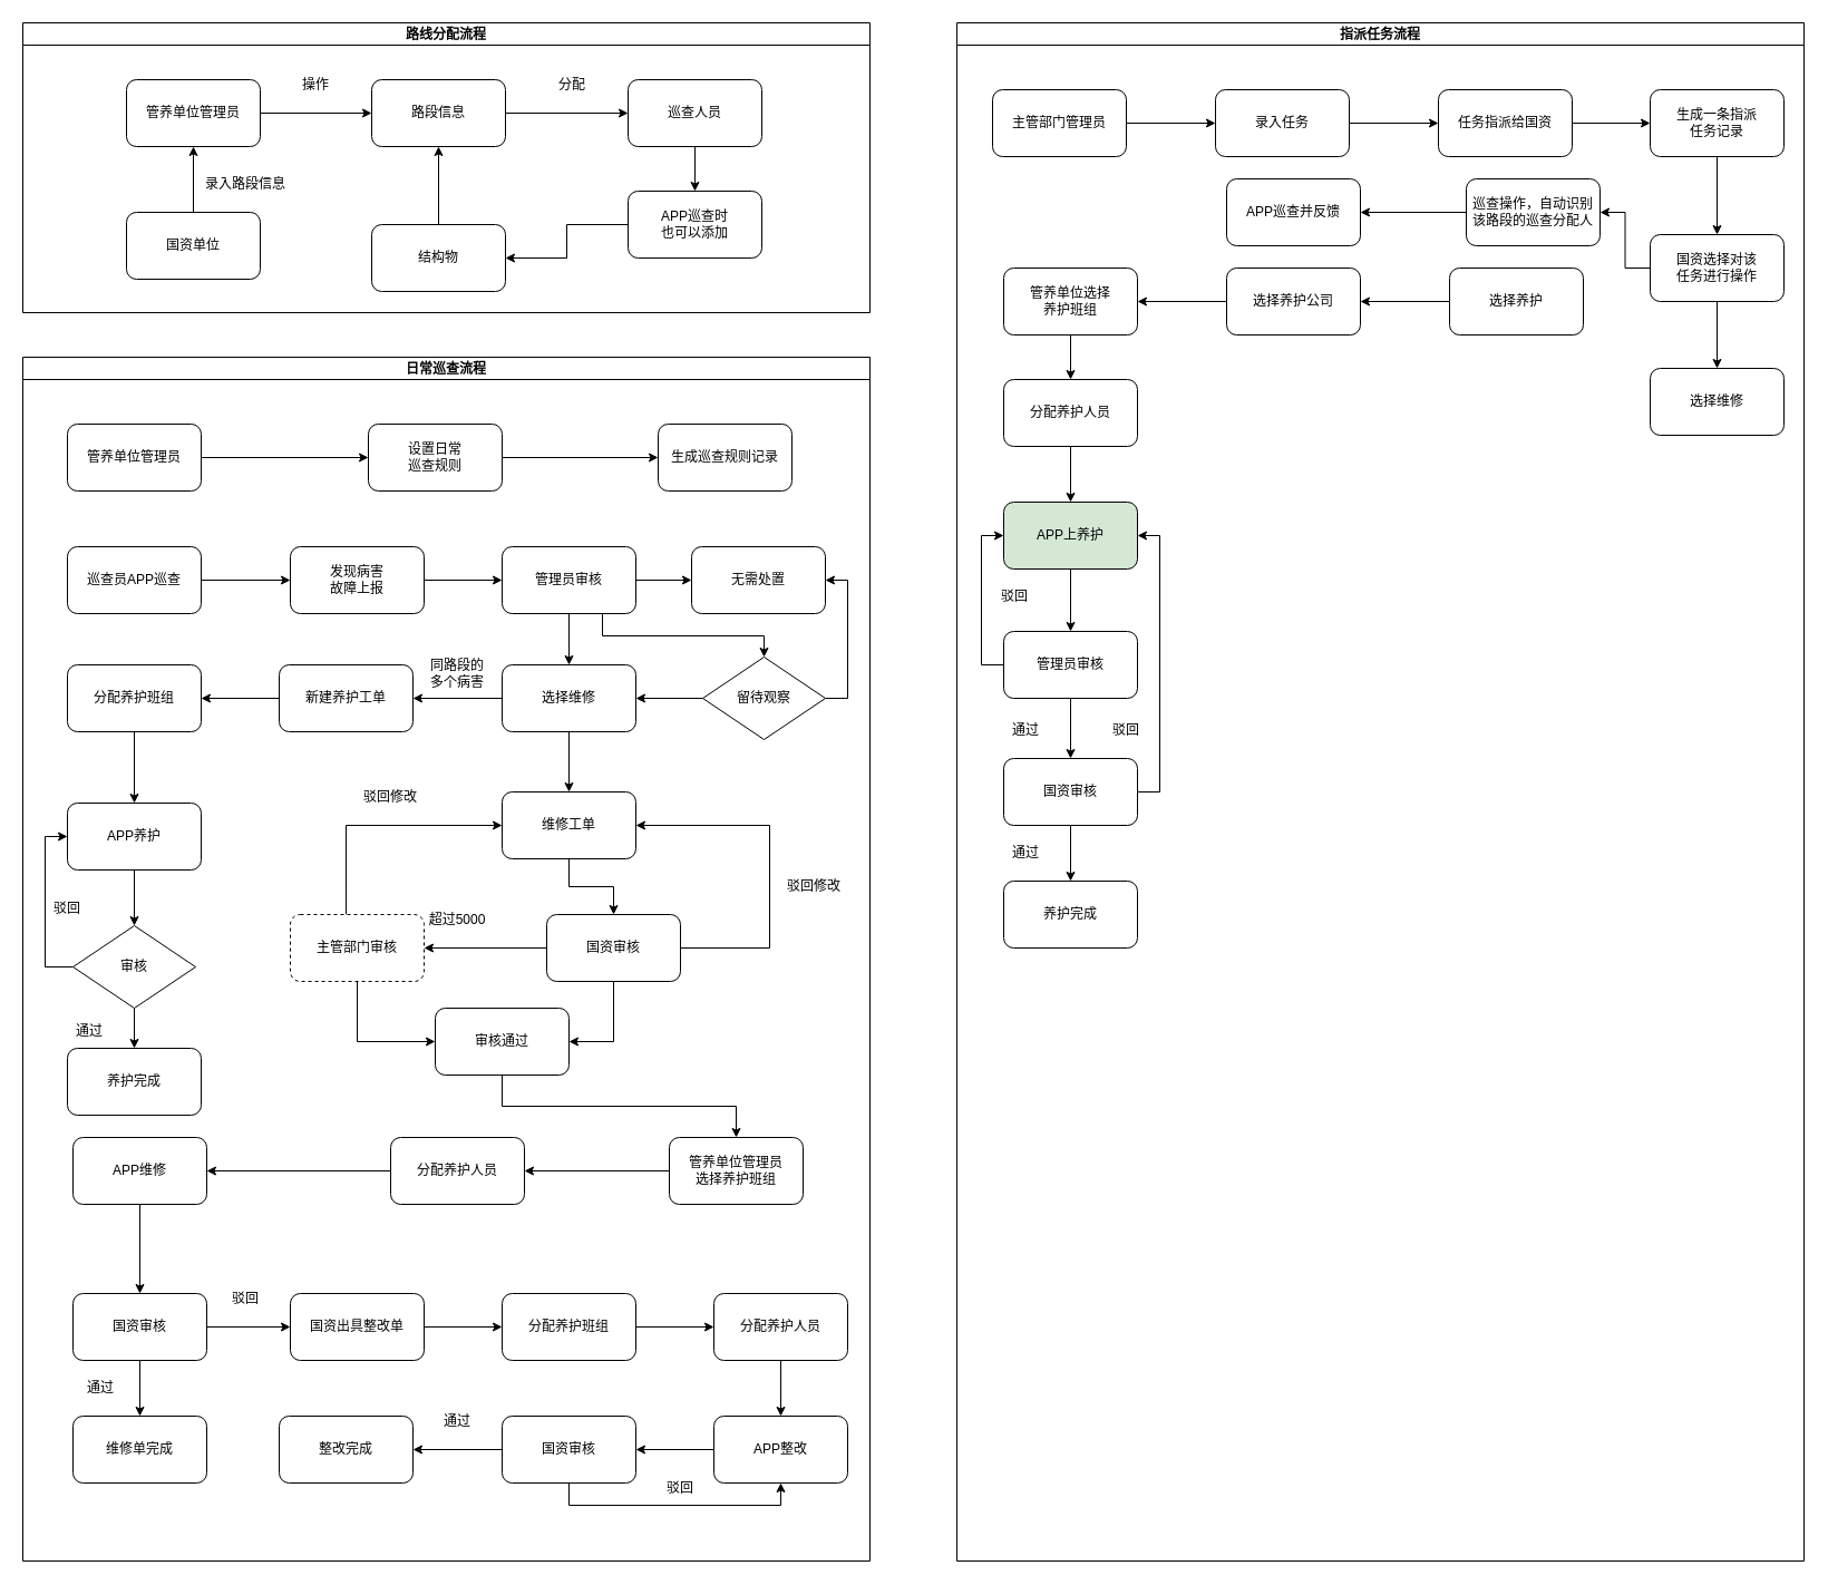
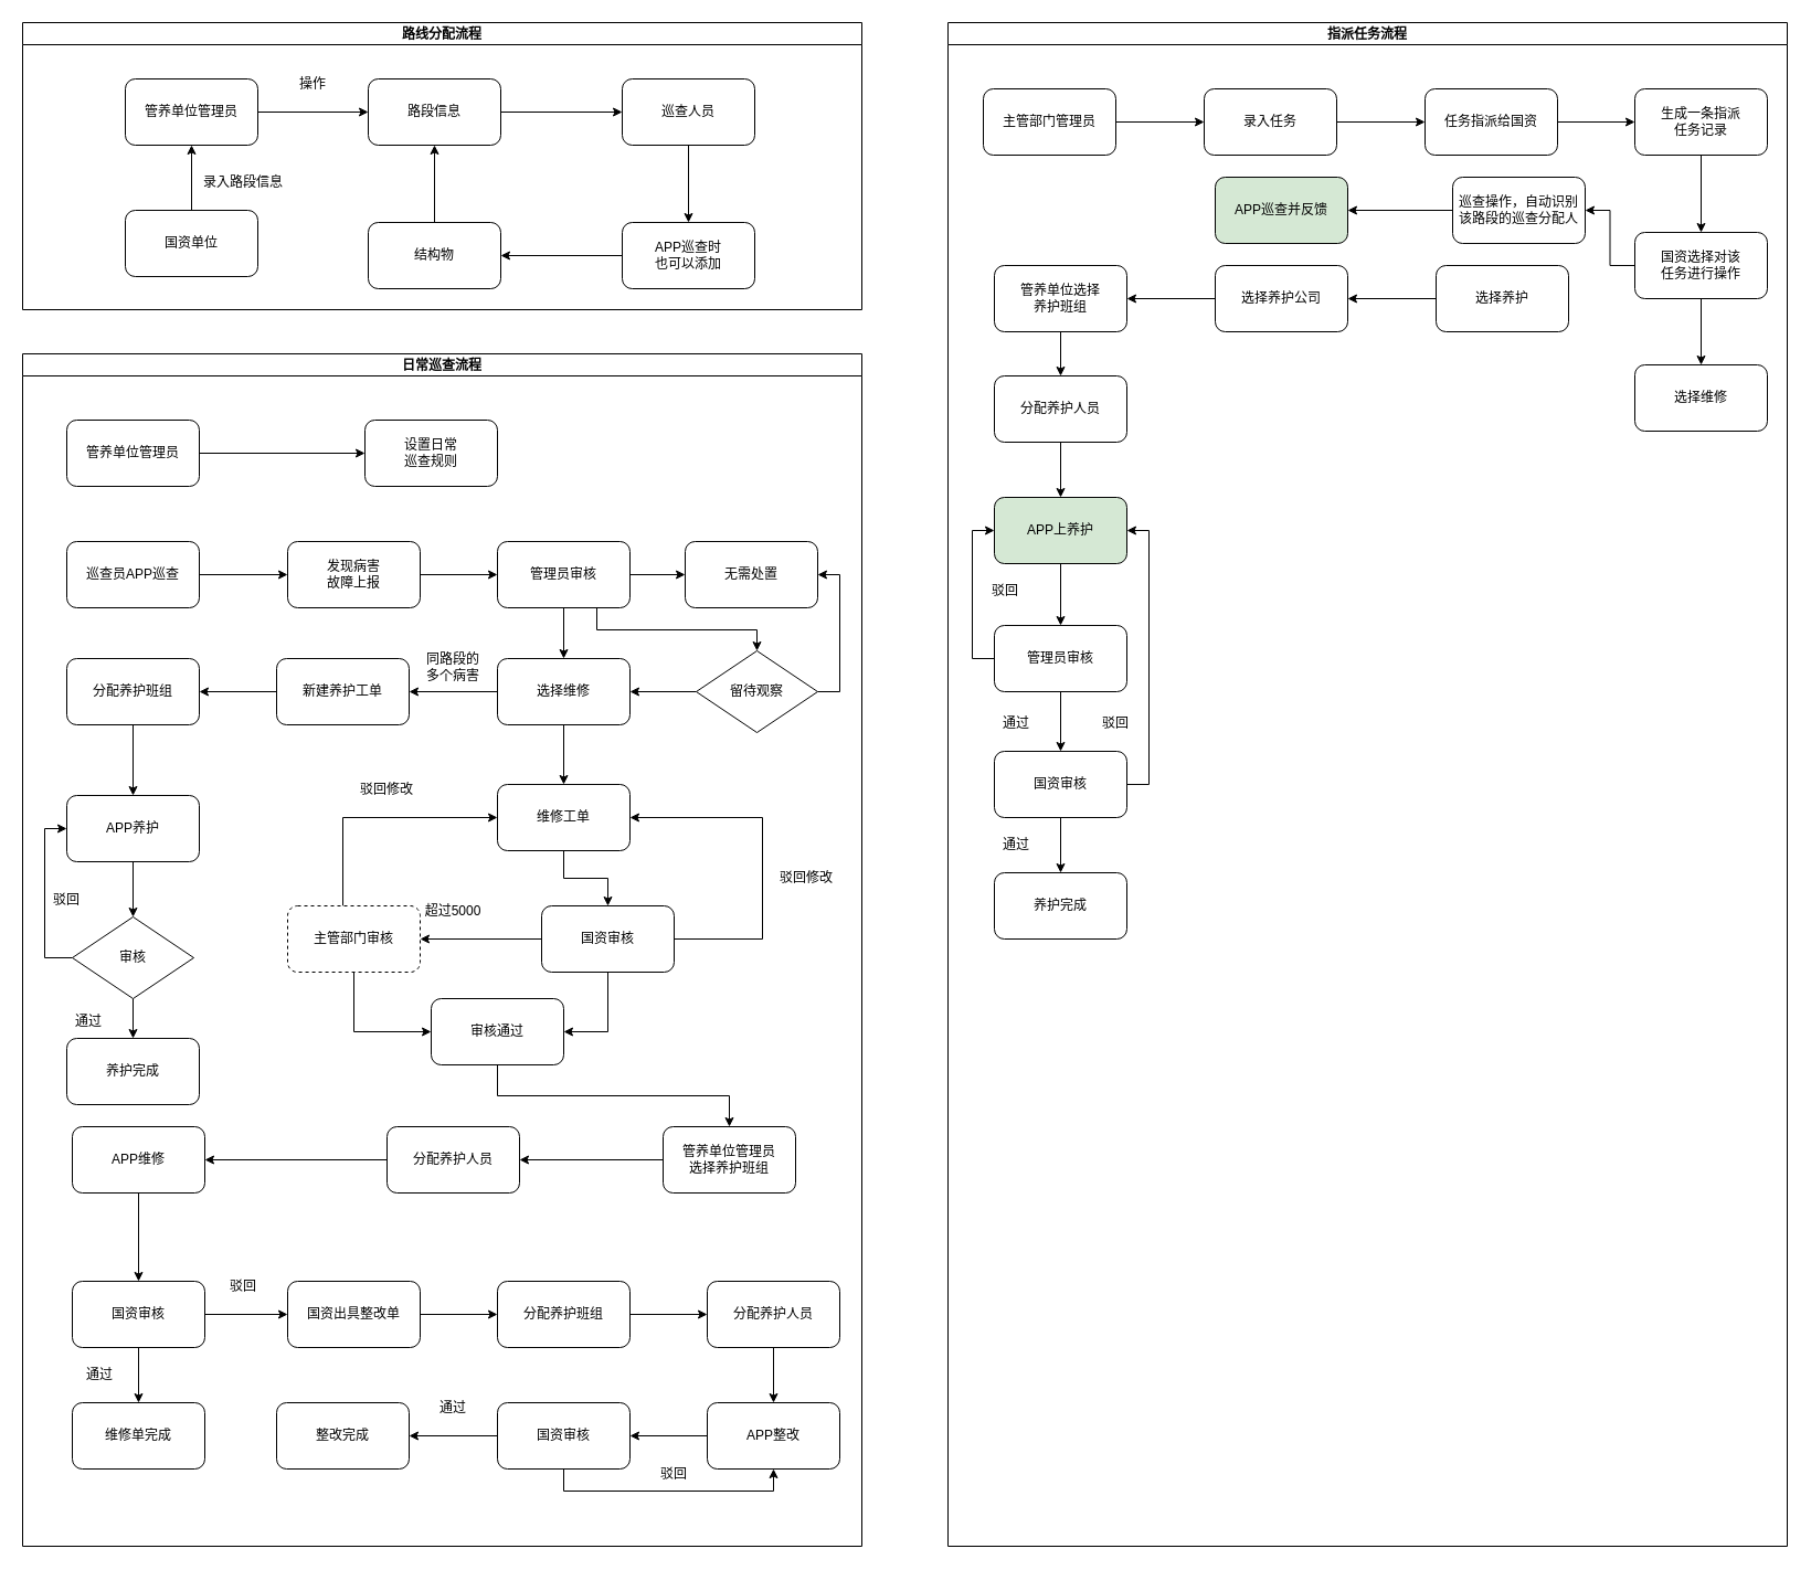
- <mxCell id="10" value="分配" style="text;strokeColor=none;align=center;fillColor=none;html=1;verticalAlign=middle;whiteSpace=wrap;rounded=0;" parent="2" vertex="1"><mxGeometry x="463" y="41" width="60" height="30" as="geometry" /></mxCell>
- <mxCell id="106" value="APP巡查并反馈" style="rounded=1;whiteSpace=wrap;html=1;" vertex="1" parent="92"><mxGeometry x="242" y="140" width="120" height="60" as="geometry" /></mxCell>
+ <mxCell id="106" value="APP巡查并反馈" style="rounded=1;whiteSpace=wrap;html=1;fillColor=#d5e8d4;" vertex="1" parent="92"><mxGeometry x="242" y="140" width="120" height="60" as="geometry" /></mxCell>
- <mxCell id="14" value="APP巡查时&lt;br&gt;也可以添加" style="rounded=1;whiteSpace=wrap;html=1;" parent="2" vertex="1"><mxGeometry x="543" y="151" width="120" height="60" as="geometry" /></mxCell>
+ <mxCell id="14" value="APP巡查时&lt;br&gt;也可以添加" style="rounded=1;whiteSpace=wrap;html=1;" parent="2" vertex="1"><mxGeometry x="543" y="181" width="120" height="60" as="geometry" /></mxCell>
- <mxCell id="21" style="edgeStyle=orthogonalEdgeStyle;rounded=0;orthogonalLoop=1;jettySize=auto;html=1;" edge="1" parent="18" source="22" target="23"><mxGeometry relative="1" as="geometry" /></mxCell>
- <mxCell id="23" value="生成巡查规则记录" style="rounded=1;whiteSpace=wrap;html=1;" vertex="1" parent="18"><mxGeometry x="570" y="60" width="120" height="60" as="geometry" /></mxCell>
